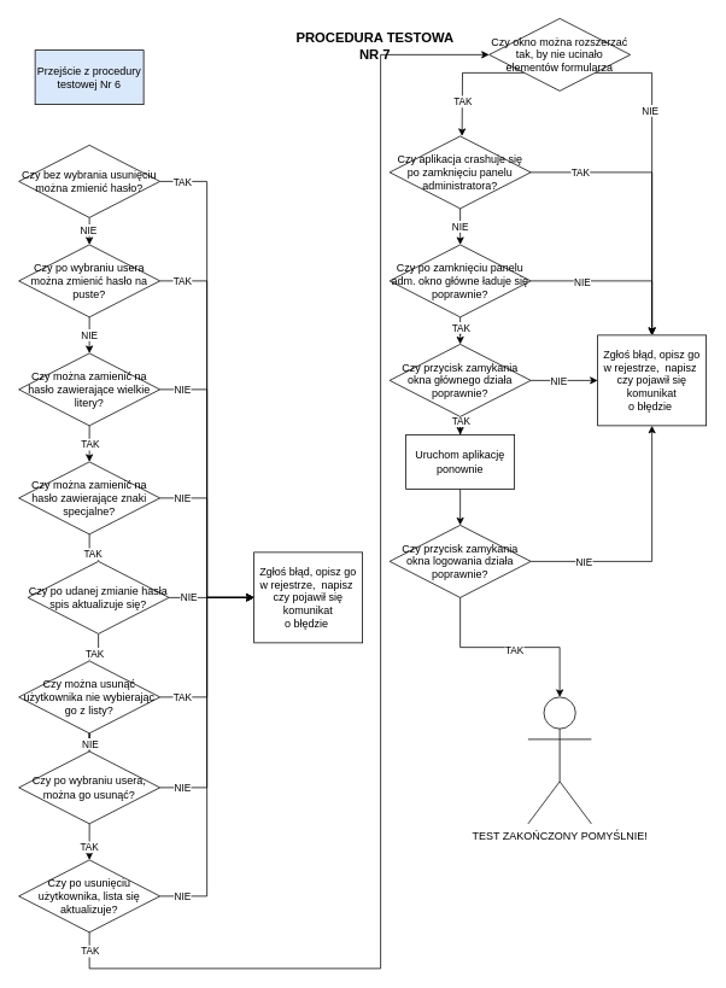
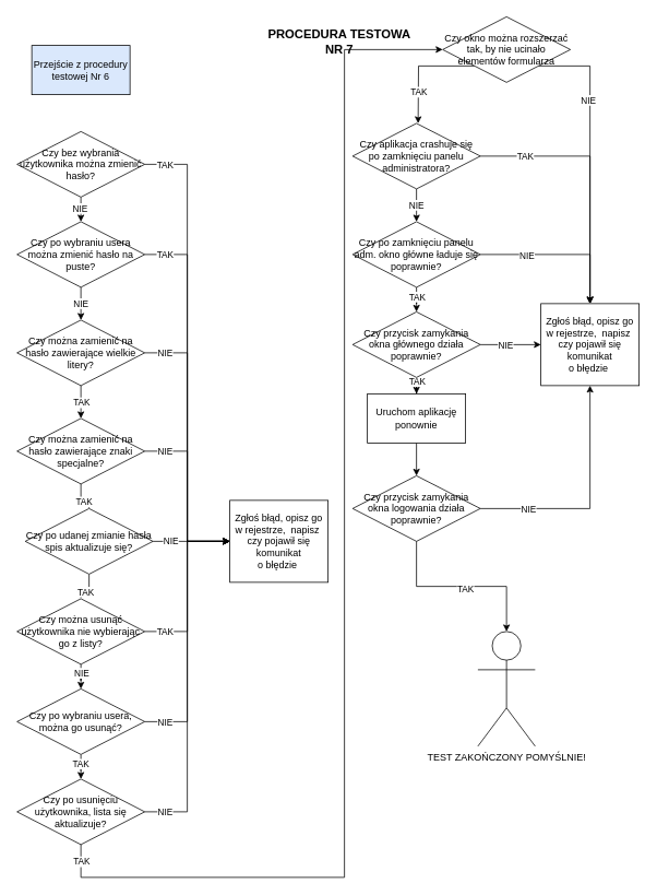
- <mxCell id="10" value="Czy bez wybrania usunięciu można zmienić hasło?" style="rhombus;whiteSpace=wrap;html=1;rounded=0;" parent="1" vertex="1"><mxGeometry x="20" y="160" width="156" height="80" as="geometry" /></mxCell>
+ <mxCell id="10" value="Czy bez wybrania użytkownika można zmienić hasło?" style="rhombus;whiteSpace=wrap;html=1;rounded=0;" parent="1" vertex="1"><mxGeometry x="20" y="160" width="156" height="80" as="geometry" /></mxCell>
- <mxCell id="39" value="Czy po wybraniu usera, można go usunąć?" style="rhombus;whiteSpace=wrap;html=1;rounded=0;" vertex="1" parent="1"><mxGeometry x="20" y="830" width="156" height="80" as="geometry" /></mxCell>
+ <mxCell id="39" value="Czy po wybraniu usera, można go usunąć?" style="rhombus;whiteSpace=wrap;html=1;rounded=0;" vertex="1" parent="1"><mxGeometry x="20" y="840" width="156" height="80" as="geometry" /></mxCell>
